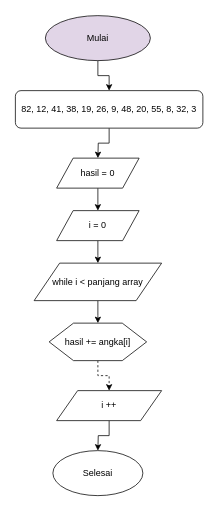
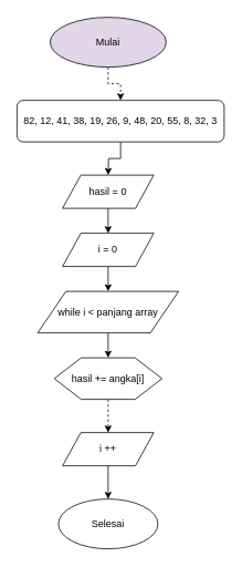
- <mxCell id="2" style="edgeStyle=orthogonalEdgeStyle;rounded=0;orthogonalLoop=1;jettySize=auto;html=1;" edge="1" parent="1" source="3" target="5"><mxGeometry relative="1" as="geometry"><mxPoint x="130" y="120" as="targetPoint" /></mxGeometry></mxCell>
+ <mxCell id="2" style="edgeStyle=orthogonalEdgeStyle;rounded=0;orthogonalLoop=1;jettySize=auto;html=1;dashed=1;" edge="1" parent="1" source="3" target="5"><mxGeometry relative="1" as="geometry"><mxPoint x="130" y="120" as="targetPoint" /></mxGeometry></mxCell>
- <mxCell id="15" value="i ++" style="shape=parallelogram;perimeter=parallelogramPerimeter;whiteSpace=wrap;html=1;" vertex="1" parent="1"><mxGeometry x="75" y="520" width="140" height="40" as="geometry" /></mxCell>
+ <mxCell id="15" value="i ++" style="shape=parallelogram;perimeter=parallelogramPerimeter;whiteSpace=wrap;html=1;" vertex="1" parent="1"><mxGeometry x="75" y="520" width="110" height="40" as="geometry" /></mxCell>
